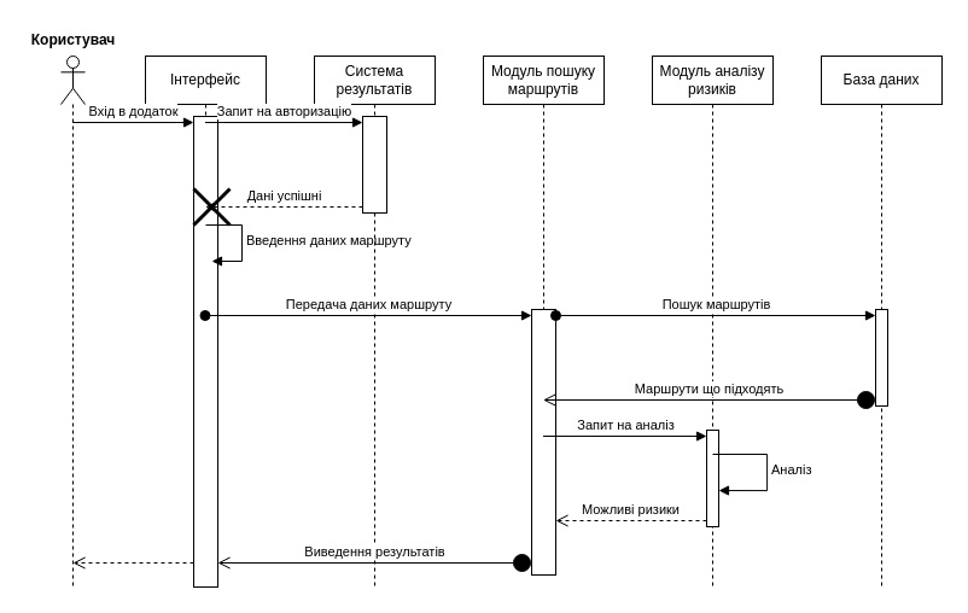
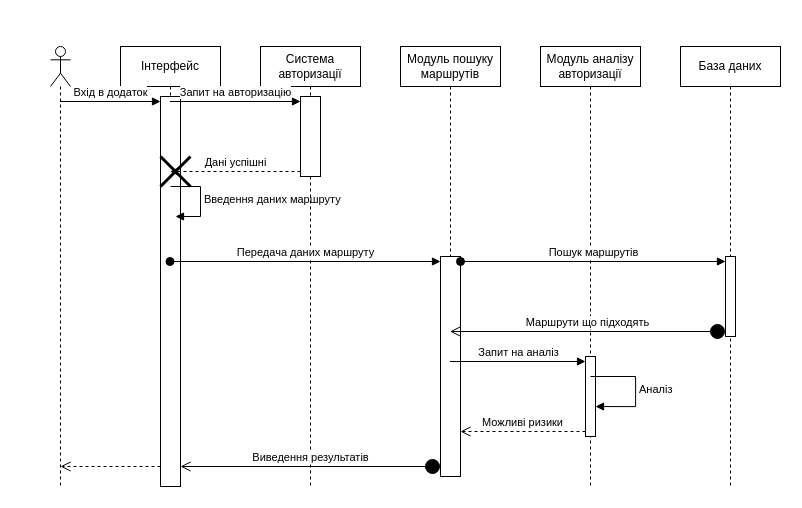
- <mxCell id="26" value="Користувач" style="text;align=center;fontStyle=1;verticalAlign=middle;spacingLeft=3;spacingRight=3;strokeColor=none;rotatable=0;points=[[0,0.5],[1,0.5]];portConstraint=eastwest;html=1;" vertex="1" parent="1"><mxGeometry x="20" y="20" width="80" height="26" as="geometry" /></mxCell>
- <mxCell id="7" value="Система результатів" style="shape=umlLifeline;perimeter=lifelinePerimeter;whiteSpace=wrap;html=1;container=1;dropTarget=0;collapsible=0;recursiveResize=0;outlineConnect=0;portConstraint=eastwest;newEdgeStyle={&quot;curved&quot;:0,&quot;rounded&quot;:0};" vertex="1" parent="1"><mxGeometry x="260" y="46" width="100" height="440" as="geometry" /></mxCell>
+ <mxCell id="7" value="Система авторизації" style="shape=umlLifeline;perimeter=lifelinePerimeter;whiteSpace=wrap;html=1;container=1;dropTarget=0;collapsible=0;recursiveResize=0;outlineConnect=0;portConstraint=eastwest;newEdgeStyle={&quot;curved&quot;:0,&quot;rounded&quot;:0};" vertex="1" parent="1"><mxGeometry x="260" y="46" width="100" height="440" as="geometry" /></mxCell>
- <mxCell id="13" value="Модуль аналізу ризиків" style="shape=umlLifeline;perimeter=lifelinePerimeter;whiteSpace=wrap;html=1;container=1;dropTarget=0;collapsible=0;recursiveResize=0;outlineConnect=0;portConstraint=eastwest;newEdgeStyle={&quot;curved&quot;:0,&quot;rounded&quot;:0};" vertex="1" parent="1"><mxGeometry x="540" y="46" width="100" height="440" as="geometry" /></mxCell>
+ <mxCell id="13" value="Модуль аналізу авторизації" style="shape=umlLifeline;perimeter=lifelinePerimeter;whiteSpace=wrap;html=1;container=1;dropTarget=0;collapsible=0;recursiveResize=0;outlineConnect=0;portConstraint=eastwest;newEdgeStyle={&quot;curved&quot;:0,&quot;rounded&quot;:0};" vertex="1" parent="1"><mxGeometry x="540" y="46" width="100" height="440" as="geometry" /></mxCell>
